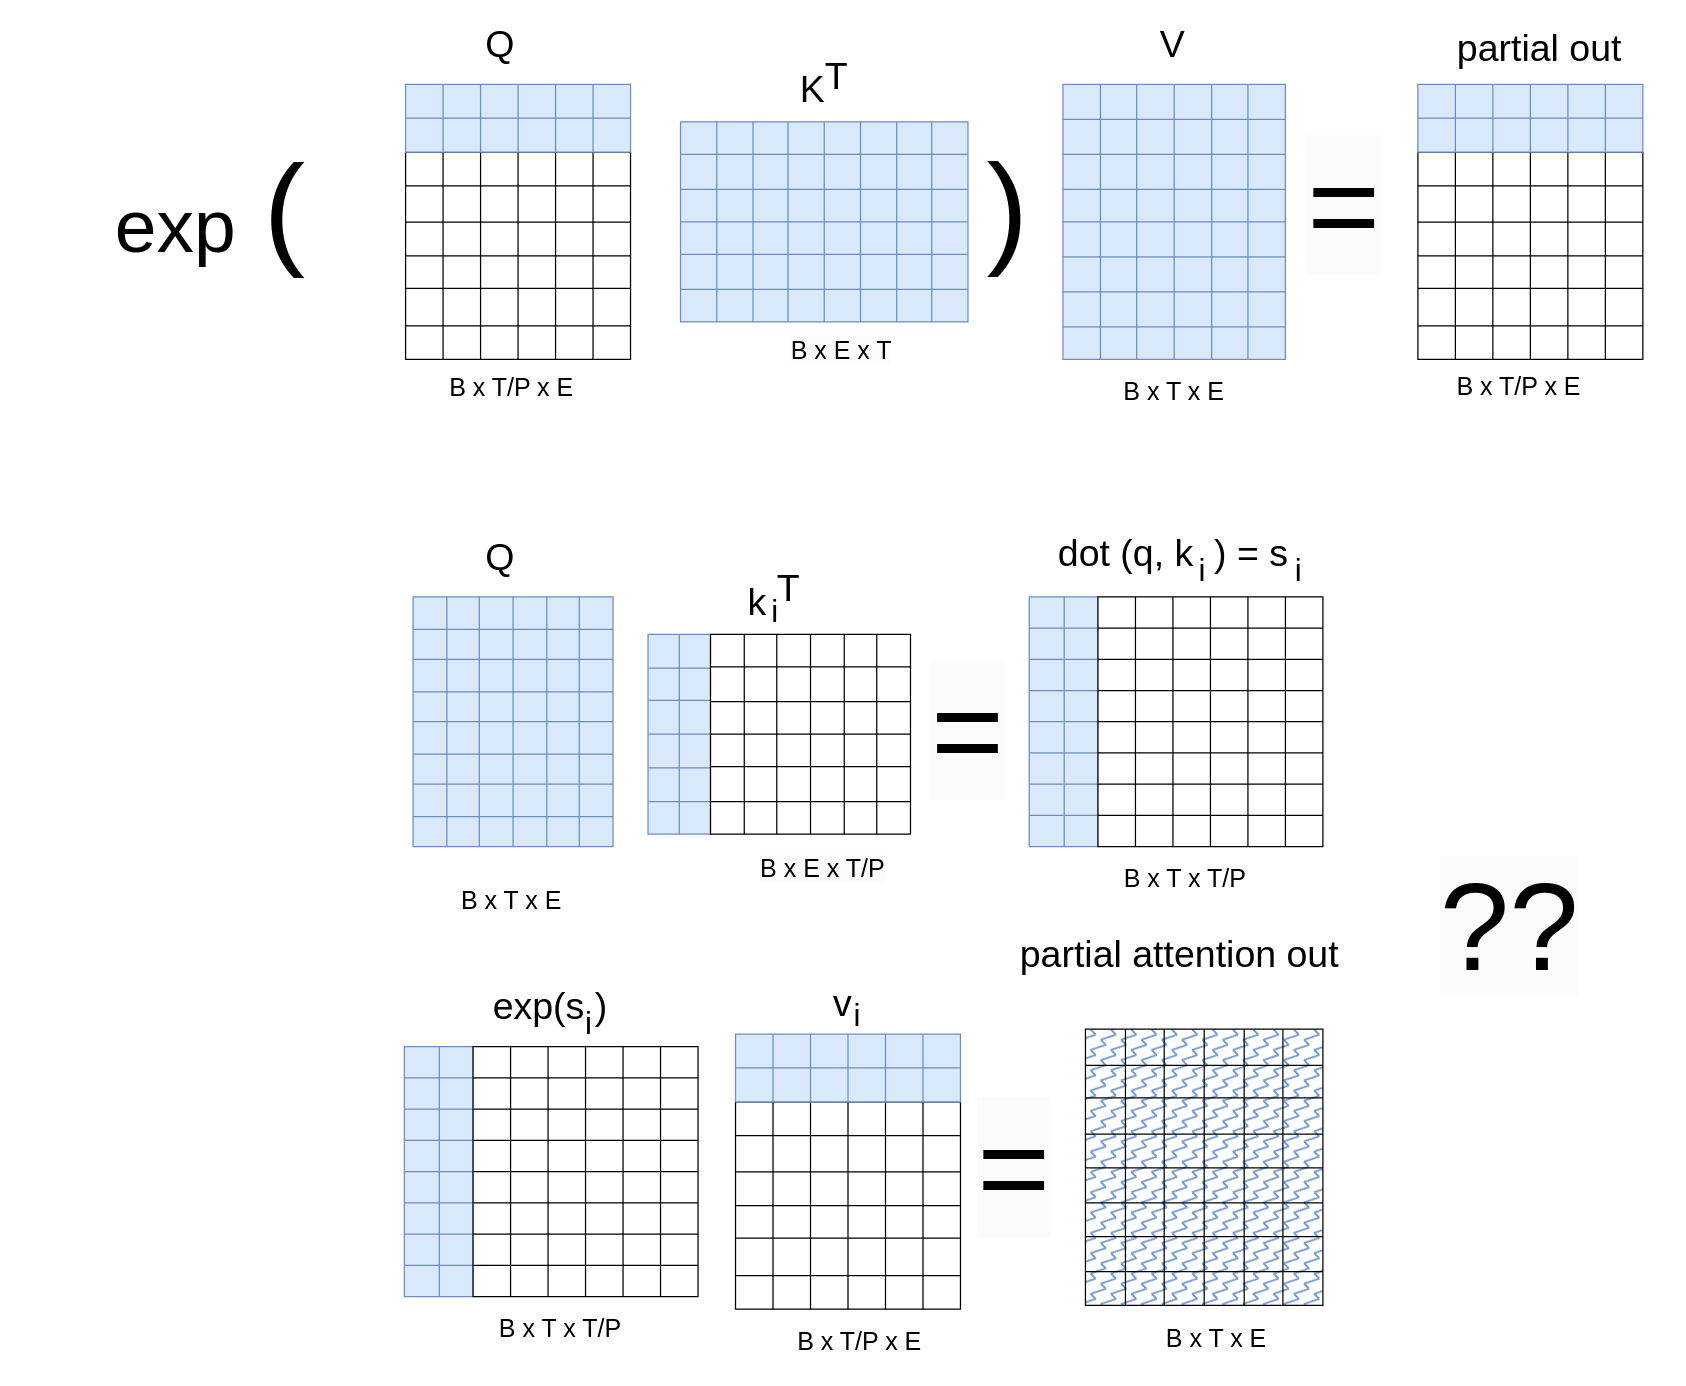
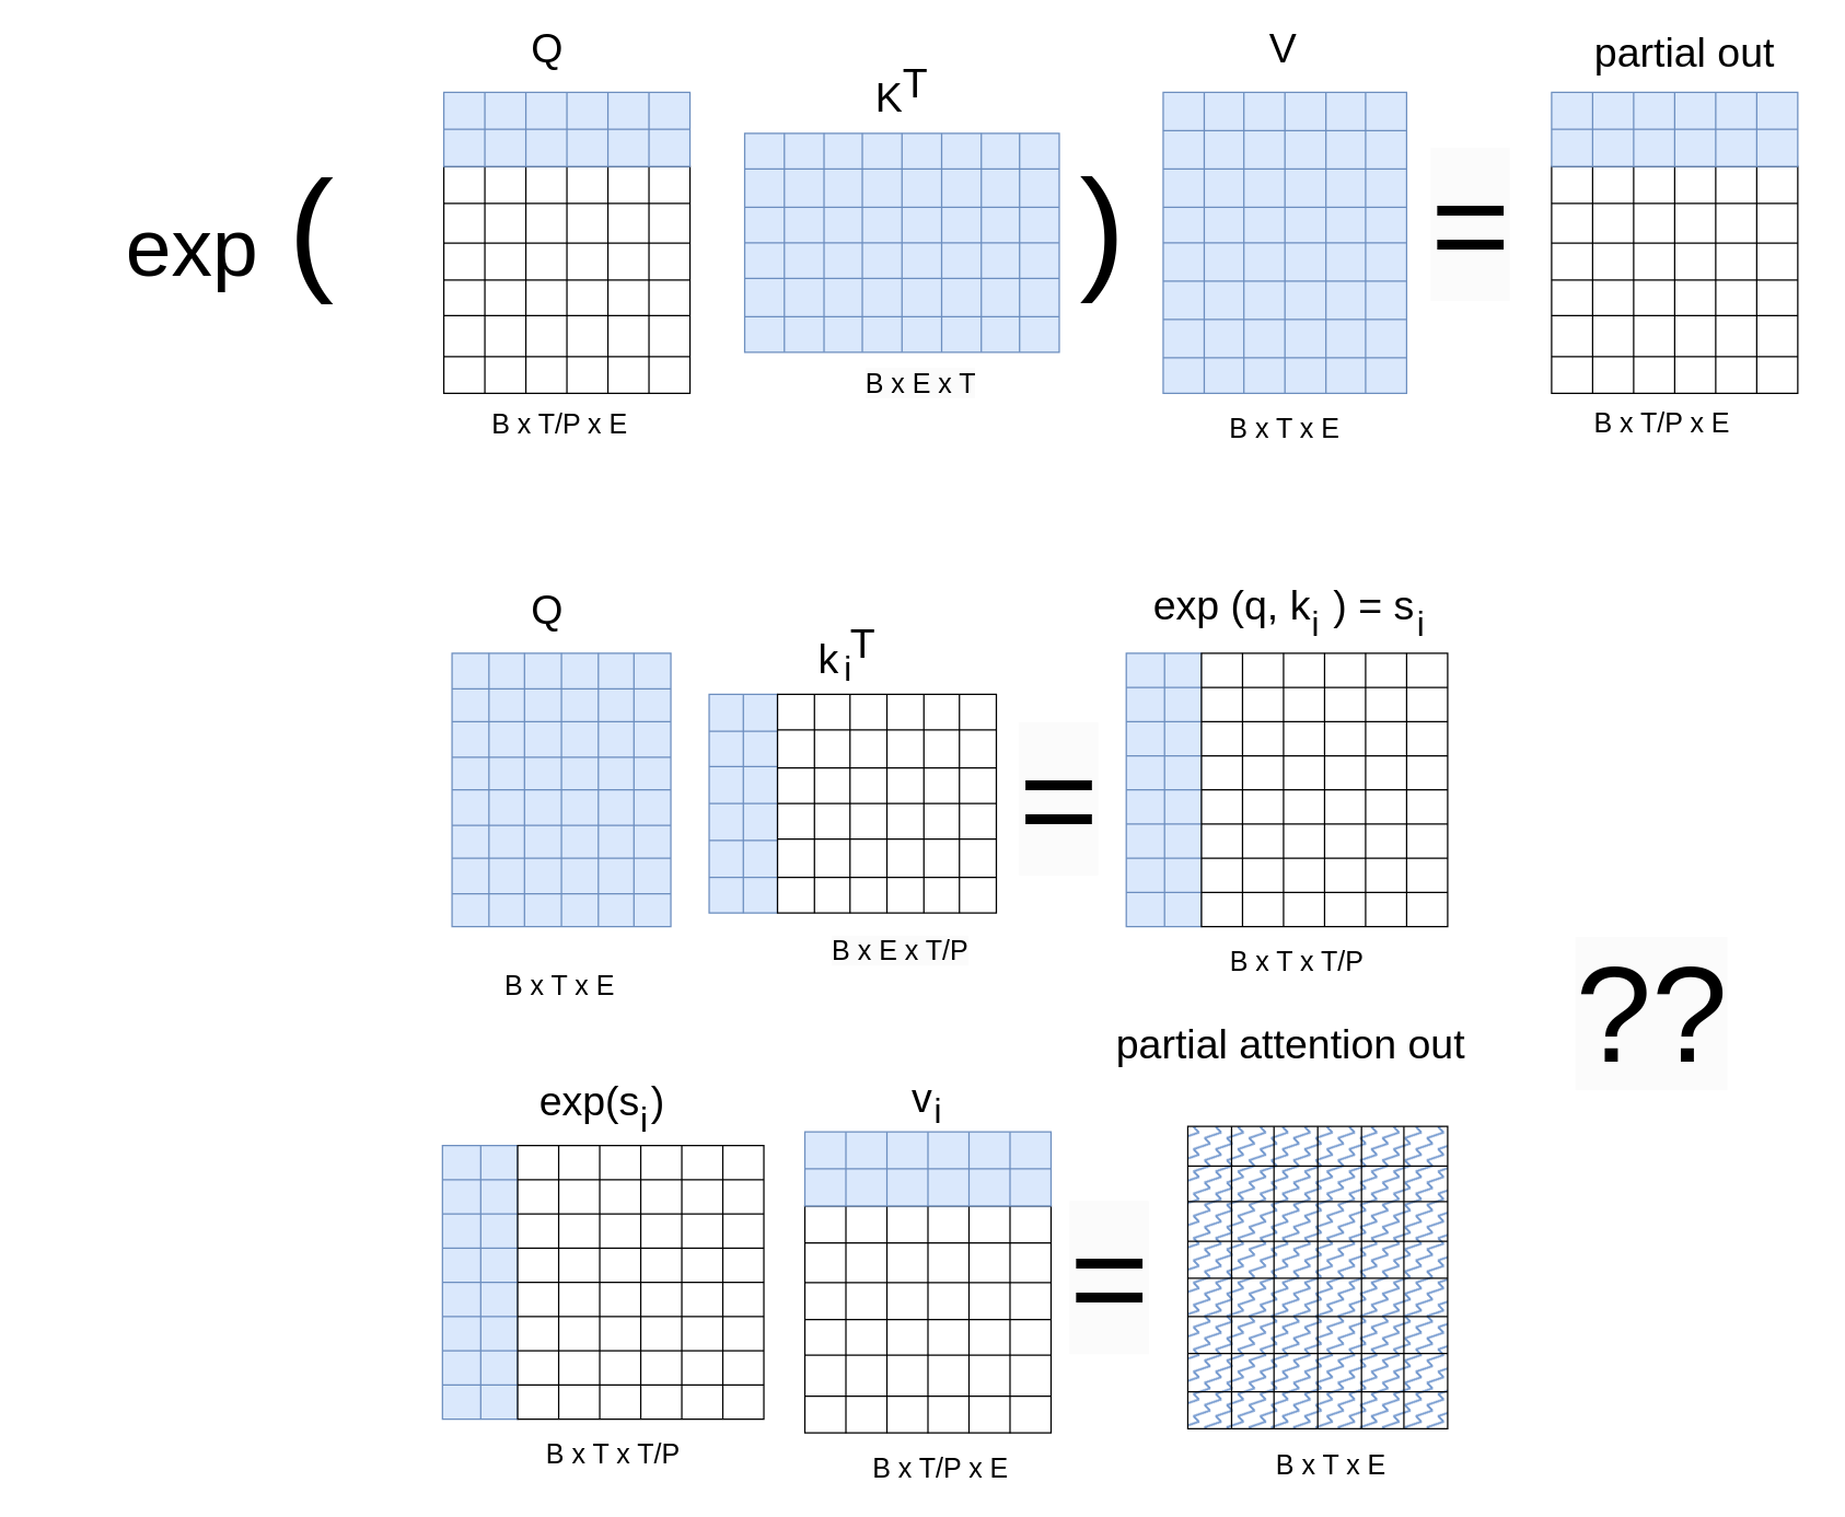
- <mxCell id="571" value="dot (q, k&amp;nbsp; ) = s" style="text;html=1;align=center;verticalAlign=middle;whiteSpace=wrap;rounded=0;fontSize=30;" parent="1" vertex="1"><mxGeometry x="833.5" y="427" width="209" height="30" as="geometry" /></mxCell>
+ <mxCell id="571" value="exp (q, k&amp;nbsp; ) = s" style="text;html=1;align=center;verticalAlign=middle;whiteSpace=wrap;rounded=0;fontSize=30;" parent="1" vertex="1"><mxGeometry x="833.5" y="427" width="209" height="30" as="geometry" /></mxCell>
